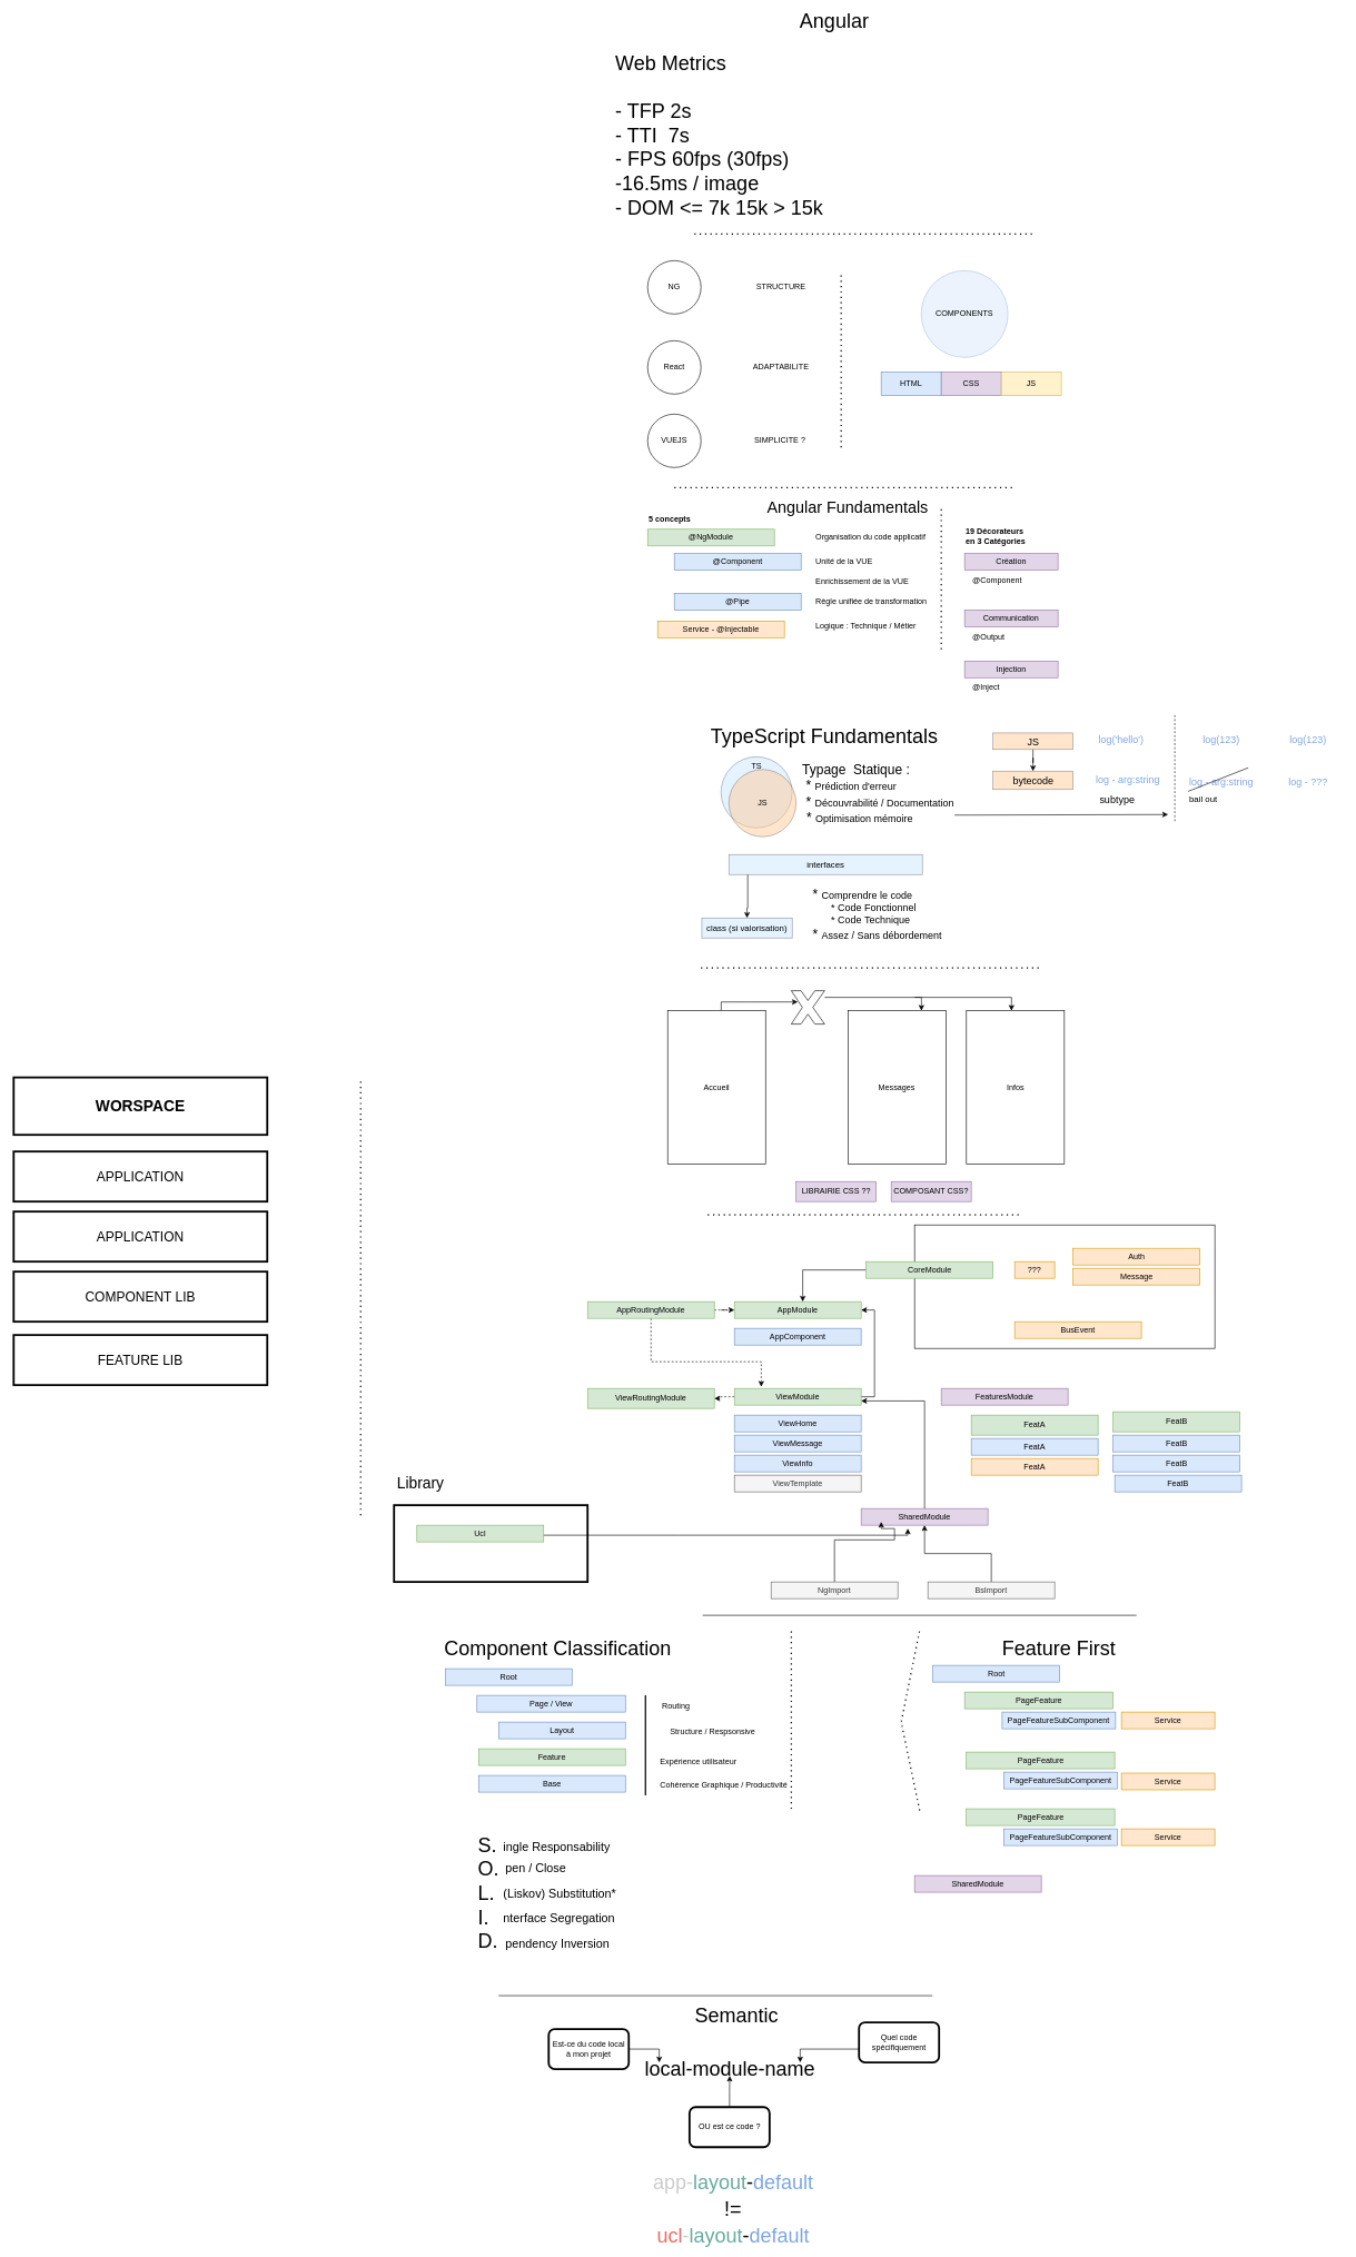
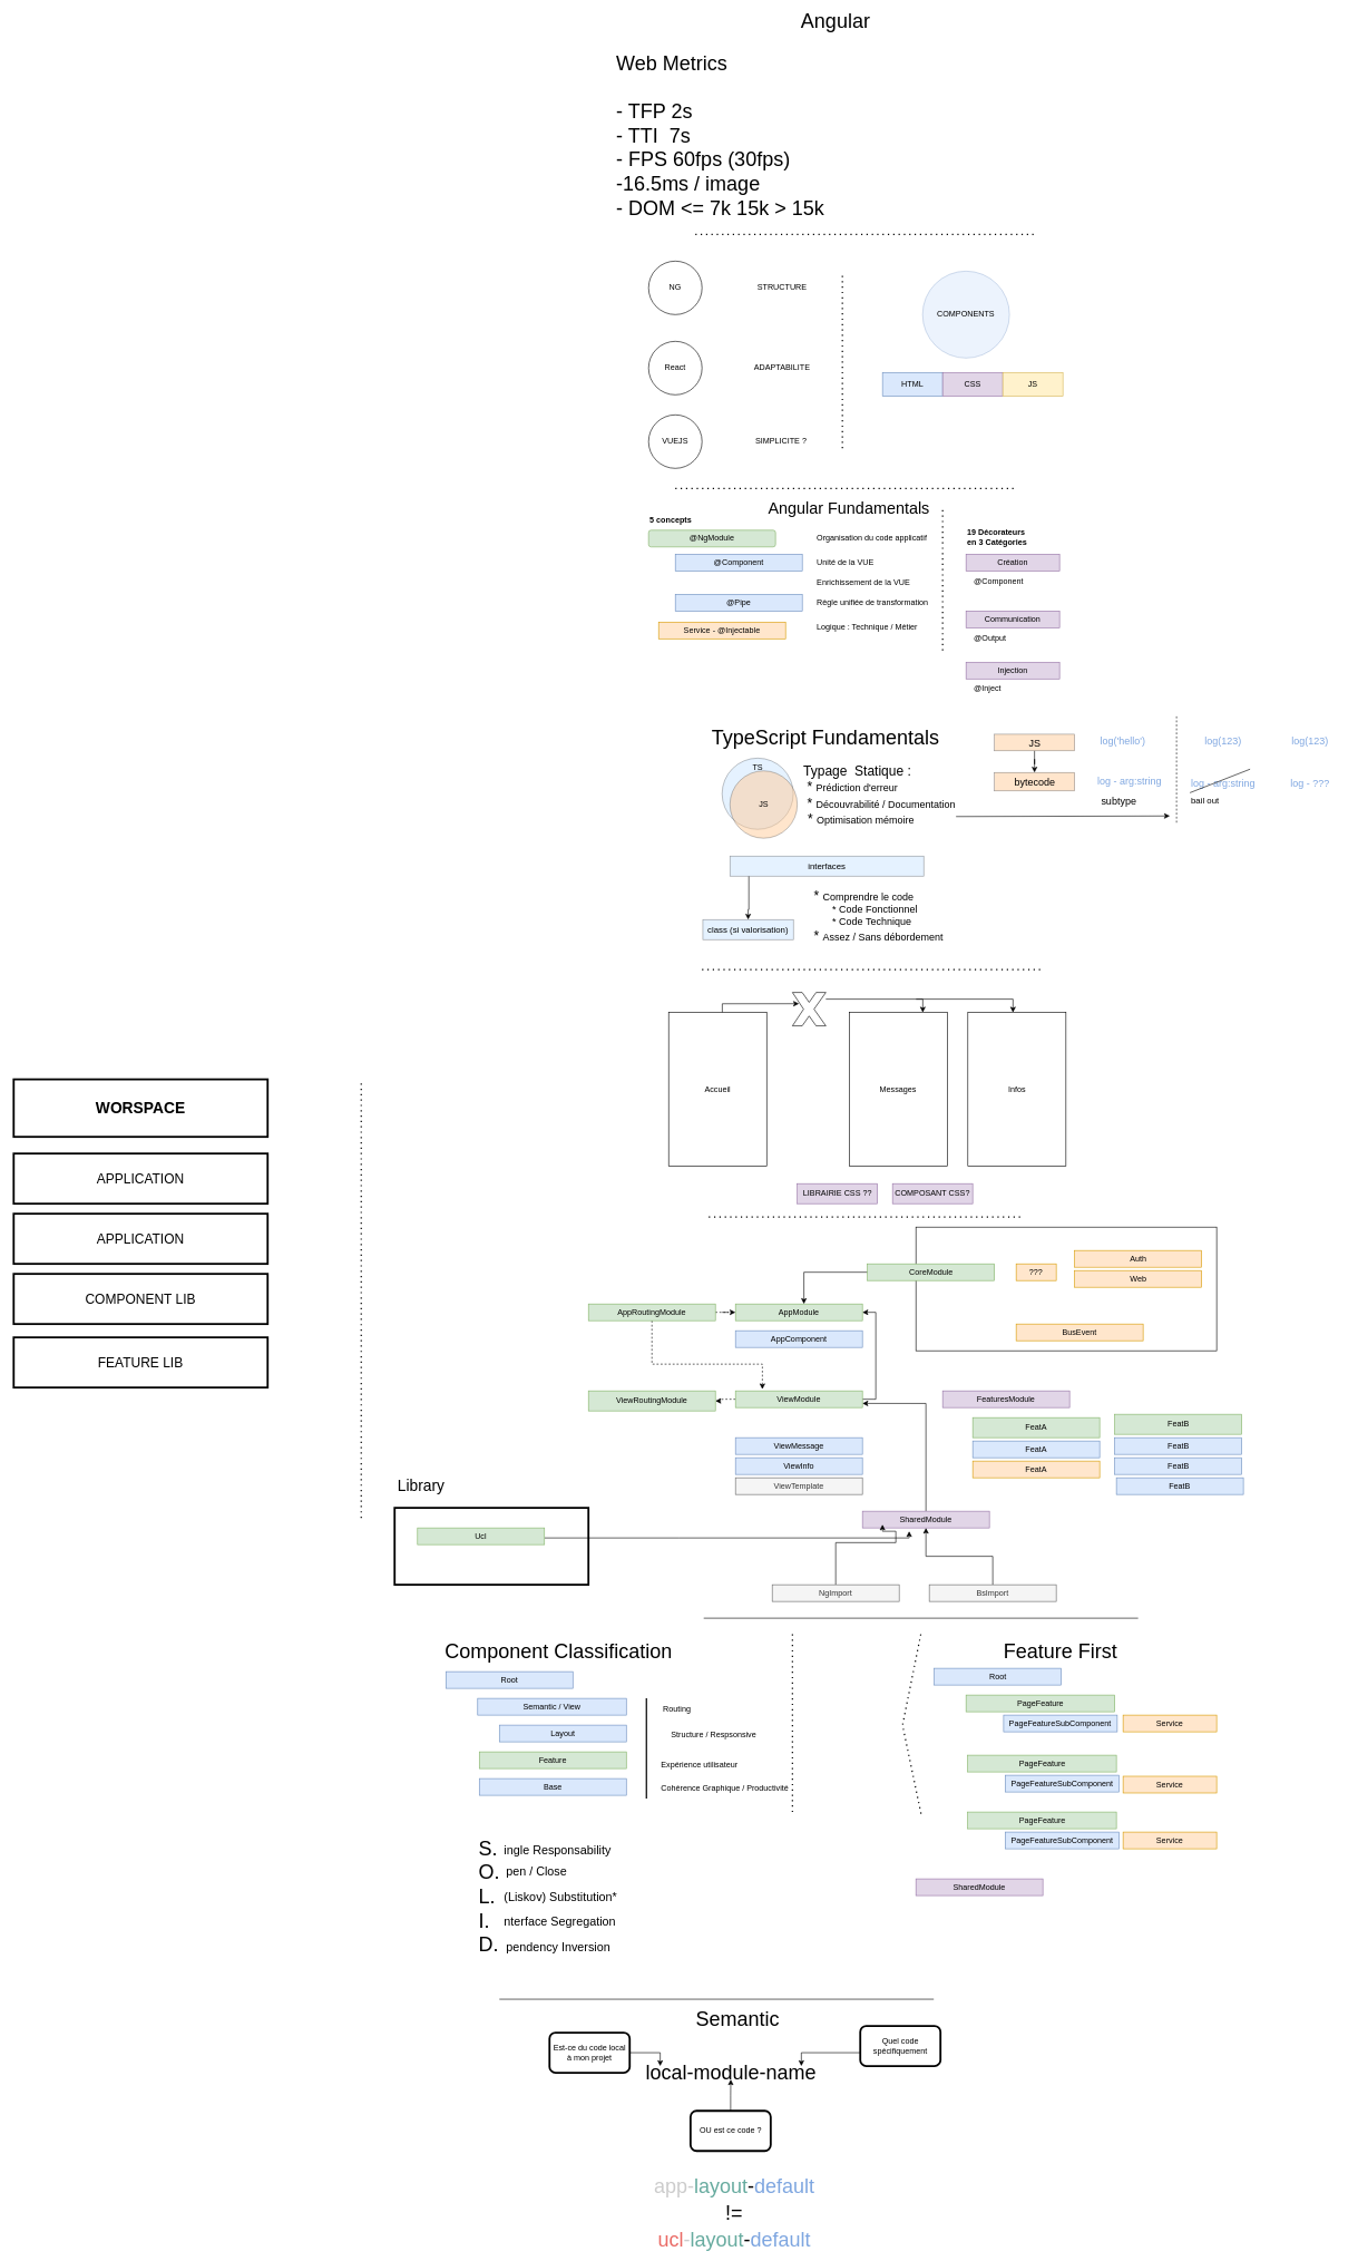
- <mxCell id="19" value="@NgModule" style="rounded=0;whiteSpace=wrap;html=1;fillColor=#d5e8d4;strokeColor=#82b366;" parent="1" vertex="1"><mxGeometry x="970" y="792.5" width="190" height="25" as="geometry" /></mxCell>
+ <mxCell id="19" value="@NgModule" style="whiteSpace=wrap;html=1;fillColor=#d5e8d4;strokeColor=#82b366;rounded=1;" parent="1" vertex="1"><mxGeometry x="970" y="792.5" width="190" height="25" as="geometry" /></mxCell>
- <mxCell id="78" value="Message" style="rounded=0;whiteSpace=wrap;html=1;fillColor=#ffe6cc;strokeColor=#d79b00;" parent="1" vertex="1"><mxGeometry x="1607.5" y="1900" width="190" height="25" as="geometry" /></mxCell>
+ <mxCell id="78" value="Web" style="rounded=0;whiteSpace=wrap;html=1;fillColor=#ffe6cc;strokeColor=#d79b00;" parent="1" vertex="1"><mxGeometry x="1607.5" y="1900" width="190" height="25" as="geometry" /></mxCell>
- <mxCell id="83" value="ViewHome" style="rounded=0;whiteSpace=wrap;html=1;fillColor=#dae8fc;strokeColor=#6c8ebf;" parent="1" vertex="1"><mxGeometry x="1100" y="2120" width="190" height="25" as="geometry" /></mxCell>
- <mxCell id="99" value="Page / View" style="rounded=0;whiteSpace=wrap;html=1;fillColor=#dae8fc;strokeColor=#6c8ebf;" parent="1" vertex="1"><mxGeometry x="714.25" y="2540" width="222.5" height="25" as="geometry" /></mxCell>
+ <mxCell id="99" value="Semantic / View" style="rounded=0;whiteSpace=wrap;html=1;fillColor=#dae8fc;strokeColor=#6c8ebf;" parent="1" vertex="1"><mxGeometry x="714.25" y="2540" width="222.5" height="25" as="geometry" /></mxCell>
